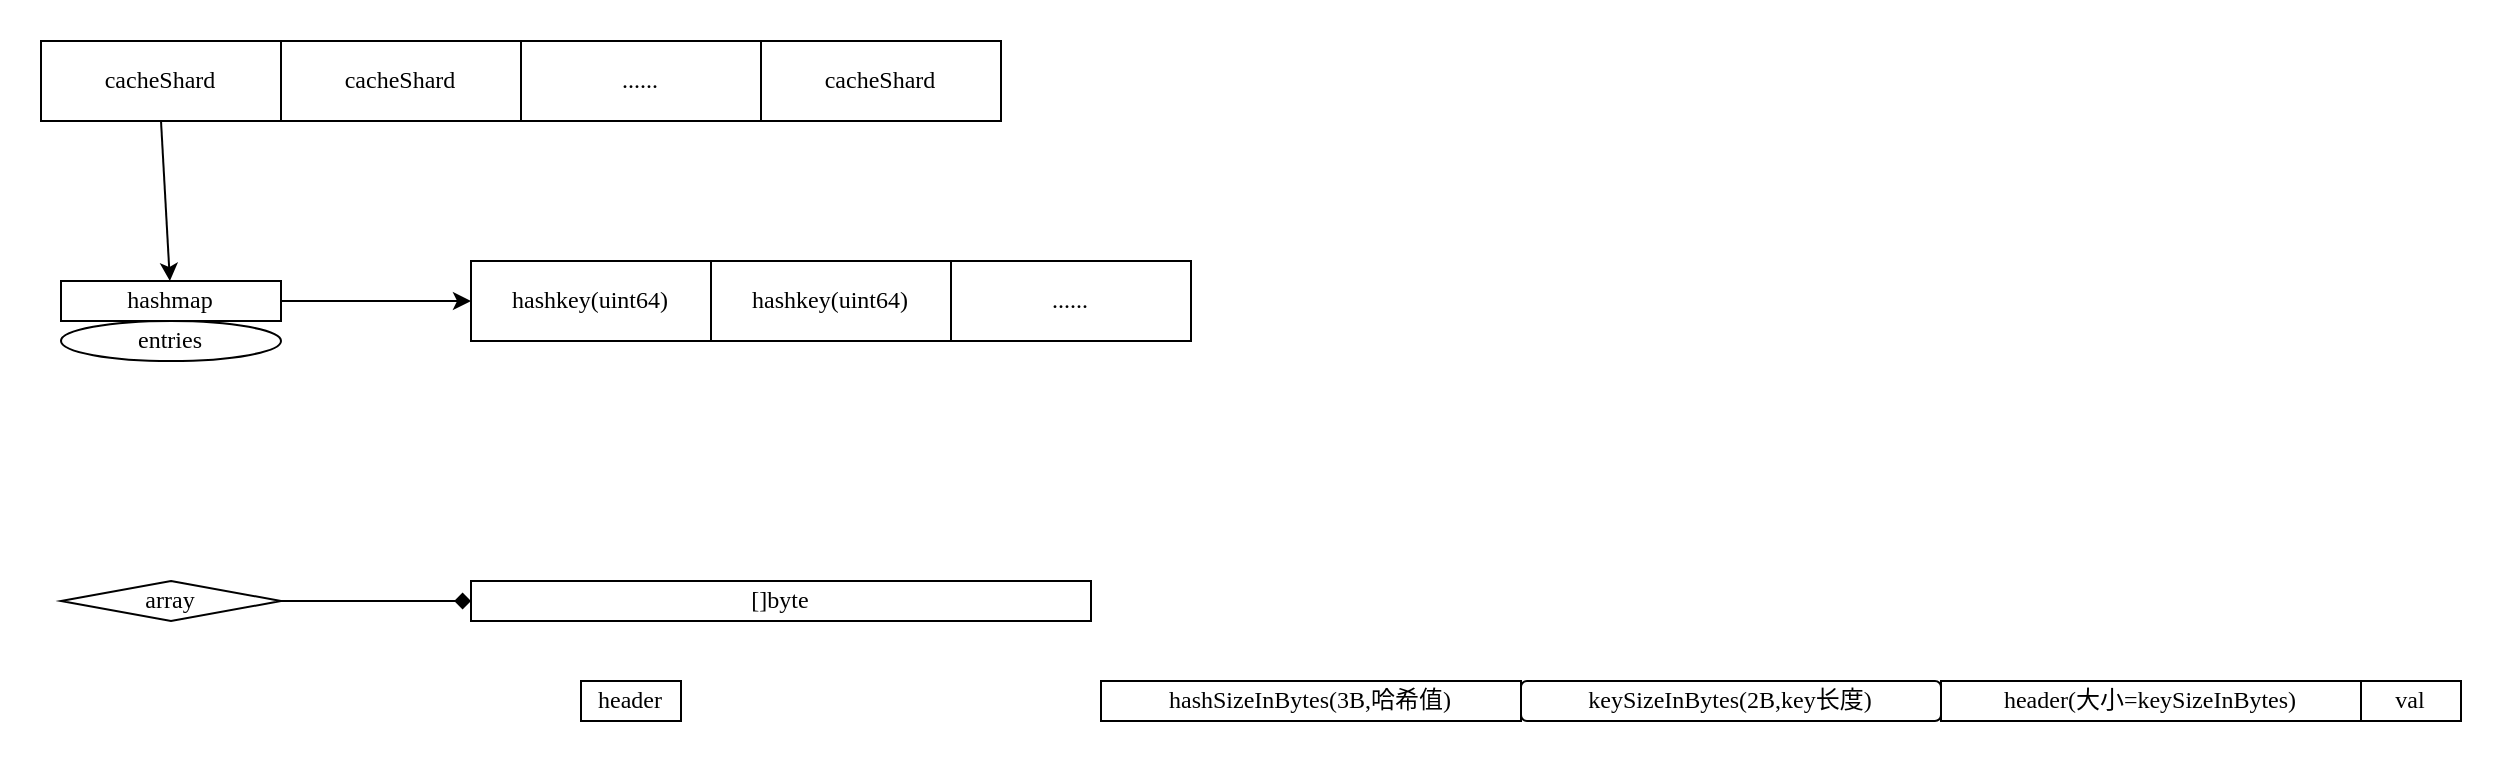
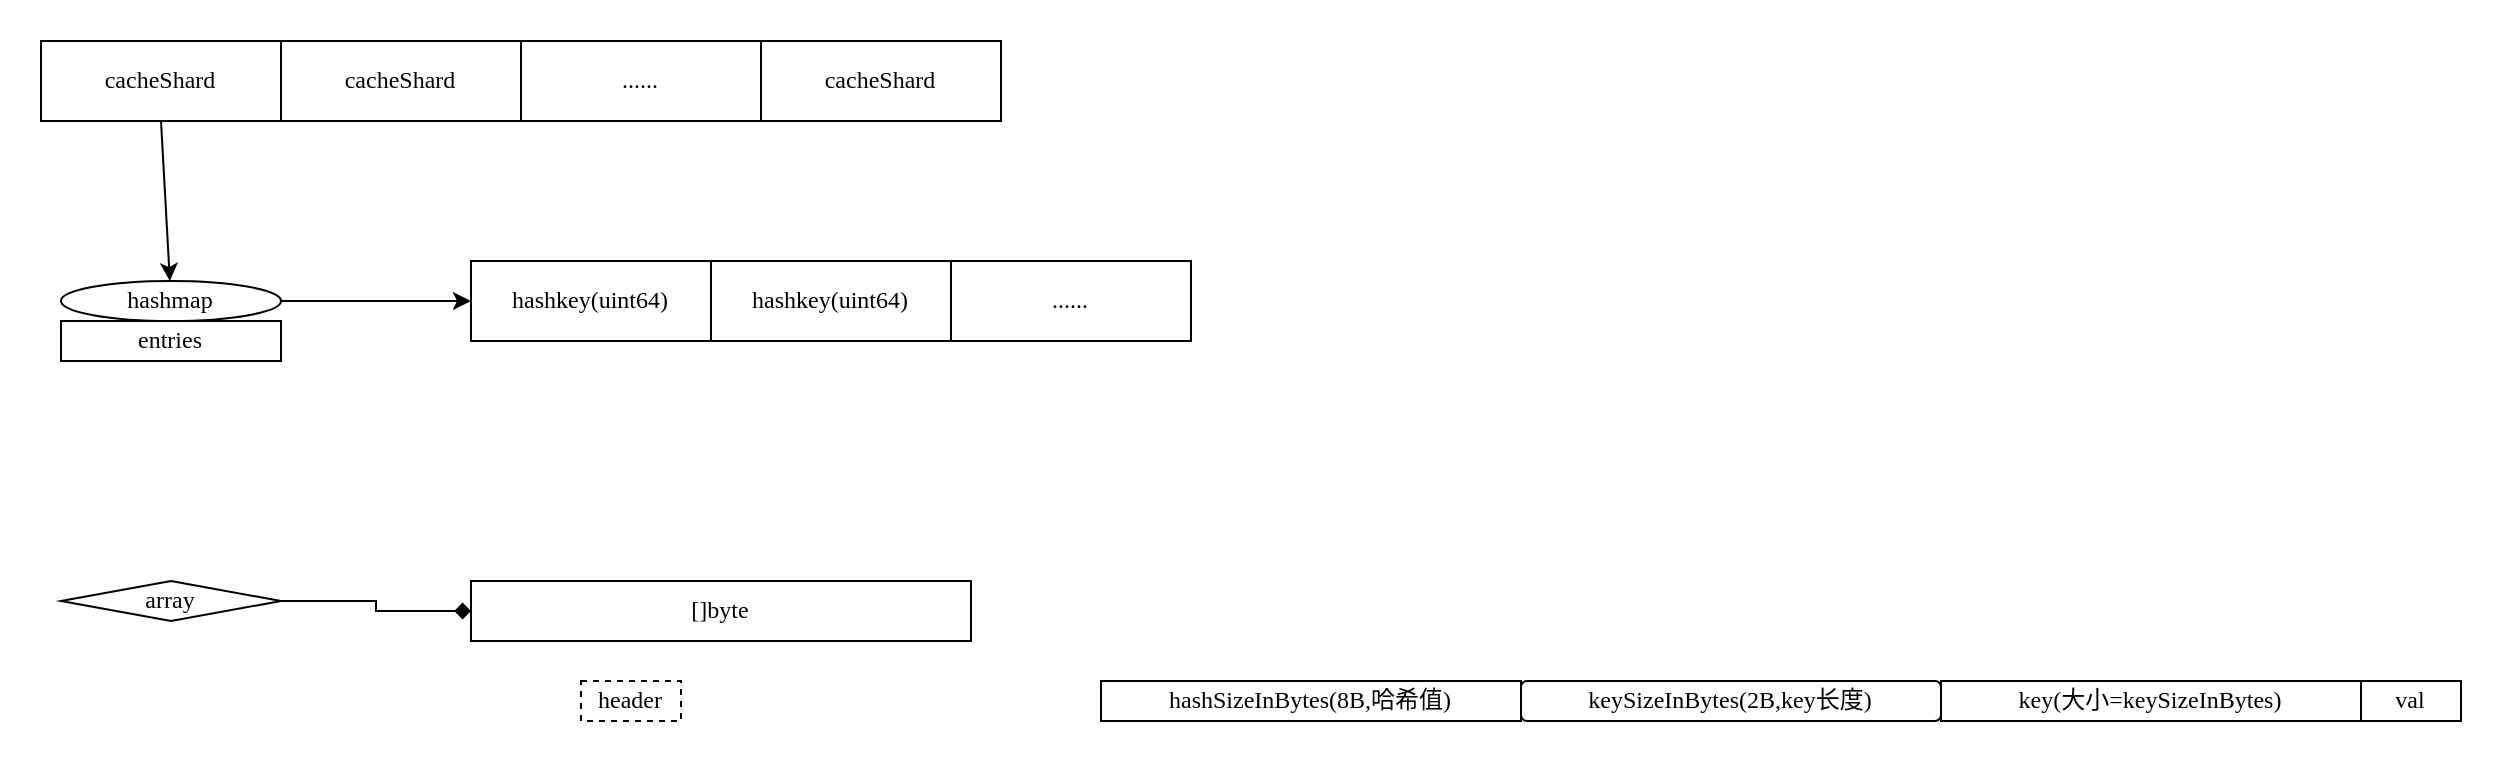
- <mxCell id="11" value="hashmap" style="rounded=0;whiteSpace=wrap;html=1;fontFamily=Comic Sans MS;" vertex="1" parent="1"><mxGeometry x="30" y="140" width="110" height="20" as="geometry" /></mxCell>
+ <mxCell id="11" value="hashmap" style="ellipse;whiteSpace=wrap;html=1;fontFamily=Comic Sans MS;" vertex="1" parent="1"><mxGeometry x="30" y="140" width="110" height="20" as="geometry" /></mxCell>
- <mxCell id="12" value="entries" style="ellipse;whiteSpace=wrap;html=1;fontFamily=Comic Sans MS;" vertex="1" parent="1"><mxGeometry x="30" y="160" width="110" height="20" as="geometry" /></mxCell>
+ <mxCell id="12" value="entries" style="rounded=0;whiteSpace=wrap;html=1;fontFamily=Comic Sans MS;" vertex="1" parent="1"><mxGeometry x="30" y="160" width="110" height="20" as="geometry" /></mxCell>
- <mxCell id="15" value="[]byte" style="rounded=0;whiteSpace=wrap;html=1;fontFamily=Comic Sans MS;" vertex="1" parent="1"><mxGeometry x="235" y="290" width="310" height="20" as="geometry" /></mxCell>
+ <mxCell id="15" value="[]byte" style="rounded=0;whiteSpace=wrap;html=1;fontFamily=Comic Sans MS;" vertex="1" parent="1"><mxGeometry x="235" y="290" width="250" height="30" as="geometry" /></mxCell>
- <mxCell id="20" value="header" style="rounded=0;whiteSpace=wrap;html=1;fontFamily=Comic Sans MS;" vertex="1" parent="1"><mxGeometry x="290" y="340" width="50" height="20" as="geometry" /></mxCell>
+ <mxCell id="20" value="header" style="rounded=0;whiteSpace=wrap;html=1;fontFamily=Comic Sans MS;dashed=1;" vertex="1" parent="1"><mxGeometry x="290" y="340" width="50" height="20" as="geometry" /></mxCell>
- <mxCell id="16" value="hashSizeInBytes(3B,哈希值)" style="rounded=0;whiteSpace=wrap;html=1;fontFamily=Comic Sans MS;" vertex="1" parent="1"><mxGeometry x="550" y="340" width="210" height="20" as="geometry" /></mxCell>
+ <mxCell id="16" value="hashSizeInBytes(8B,哈希值)" style="rounded=0;whiteSpace=wrap;html=1;fontFamily=Comic Sans MS;" vertex="1" parent="1"><mxGeometry x="550" y="340" width="210" height="20" as="geometry" /></mxCell>
- <mxCell id="18" value="header(大小=keySizeInBytes)" style="rounded=0;whiteSpace=wrap;html=1;fontFamily=Comic Sans MS;" vertex="1" parent="1"><mxGeometry x="970" y="340" width="210" height="20" as="geometry" /></mxCell>
+ <mxCell id="18" value="key(大小=keySizeInBytes)" style="rounded=0;whiteSpace=wrap;html=1;fontFamily=Comic Sans MS;" vertex="1" parent="1"><mxGeometry x="970" y="340" width="210" height="20" as="geometry" /></mxCell>
